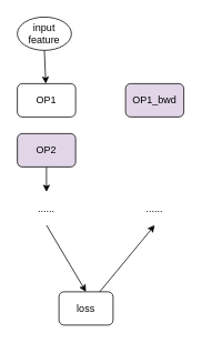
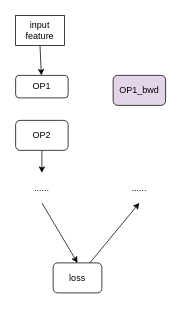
- <mxCell id="6" value="input feature" style="ellipse;whiteSpace=wrap;html=1;" vertex="1" parent="1"><mxGeometry x="20" y="20" width="65" height="40" as="geometry" /></mxCell>
+ <mxCell id="6" value="input feature" style="whiteSpace=wrap;html=1;rounded=0;" vertex="1" parent="1"><mxGeometry x="20" y="20" width="65" height="40" as="geometry" /></mxCell>
- <mxCell id="2" value="OP1" style="rounded=1;whiteSpace=wrap;html=1;" vertex="1" parent="1"><mxGeometry x="20" y="100" width="70" height="40" as="geometry" /></mxCell>
+ <mxCell id="2" value="OP1" style="rounded=1;whiteSpace=wrap;html=1;" vertex="1" parent="1"><mxGeometry x="20" y="100" width="70" height="30" as="geometry" /></mxCell>
- <mxCell id="4" value="OP2" style="rounded=1;whiteSpace=wrap;html=1;fillColor=#e1d5e7;" vertex="1" parent="1"><mxGeometry x="20" y="160" width="70" height="40" as="geometry" /></mxCell>
+ <mxCell id="4" value="OP2" style="rounded=1;whiteSpace=wrap;html=1;" vertex="1" parent="1"><mxGeometry x="20" y="160" width="70" height="40" as="geometry" /></mxCell>
